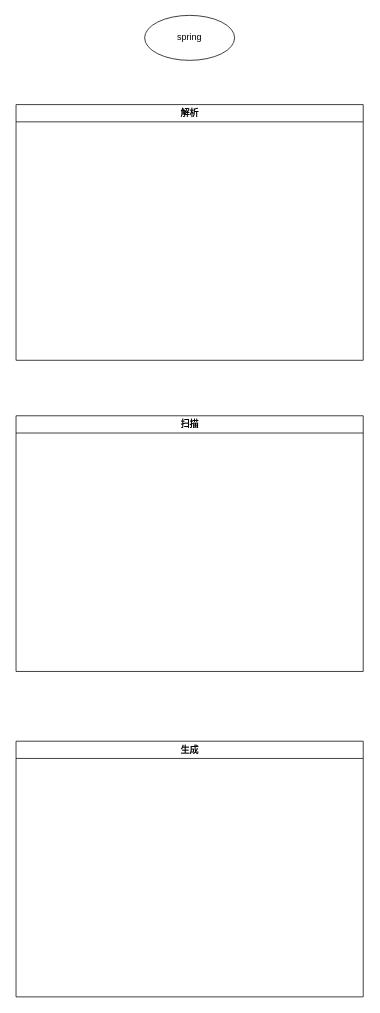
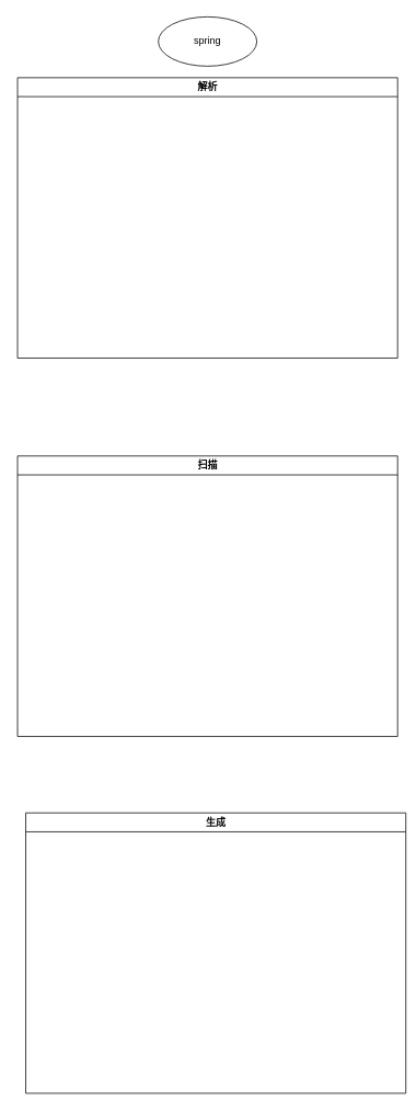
- <mxCell id="3" value="解析" style="swimlane;whiteSpace=wrap;html=1;" vertex="1" parent="1"><mxGeometry x="20.5" y="139" width="463" height="341" as="geometry" /></mxCell>
+ <mxCell id="3" value="解析" style="swimlane;whiteSpace=wrap;html=1;" vertex="1" parent="1"><mxGeometry x="20.5" y="94" width="463" height="341" as="geometry" /></mxCell>
- <mxCell id="4" value="生成" style="swimlane;whiteSpace=wrap;html=1;startSize=23;" vertex="1" parent="1"><mxGeometry x="20.5" y="988" width="463" height="341" as="geometry" /></mxCell>
+ <mxCell id="4" value="生成" style="swimlane;whiteSpace=wrap;html=1;startSize=23;" vertex="1" parent="1"><mxGeometry x="30.5" y="988" width="463" height="341" as="geometry" /></mxCell>
